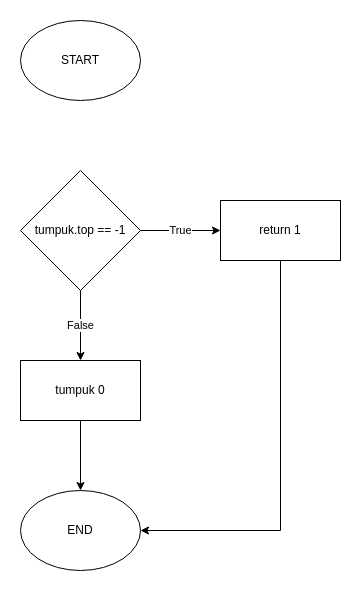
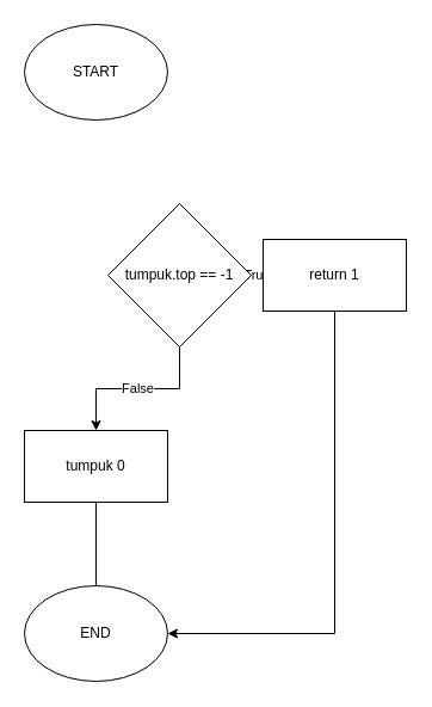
- <mxCell id="5" value="tumpuk.top == -1" style="rhombus;whiteSpace=wrap;html=1;" vertex="1" parent="1"><mxGeometry x="20" y="170" width="120" height="120" as="geometry" /></mxCell>
+ <mxCell id="5" value="tumpuk.top == -1" style="rhombus;whiteSpace=wrap;html=1;" vertex="1" parent="1"><mxGeometry x="90" y="170" width="120" height="120" as="geometry" /></mxCell>
- <mxCell id="6" value="" style="edgeStyle=orthogonalEdgeStyle;rounded=0;orthogonalLoop=1;jettySize=auto;html=1;" edge="1" parent="1" source="7" target="10"><mxGeometry relative="1" as="geometry" /></mxCell>
+ <mxCell id="6" value="" style="edgeStyle=orthogonalEdgeStyle;rounded=0;orthogonalLoop=1;jettySize=auto;html=1;endArrow=none;" edge="1" parent="1" source="7" target="10"><mxGeometry relative="1" as="geometry" /></mxCell>
